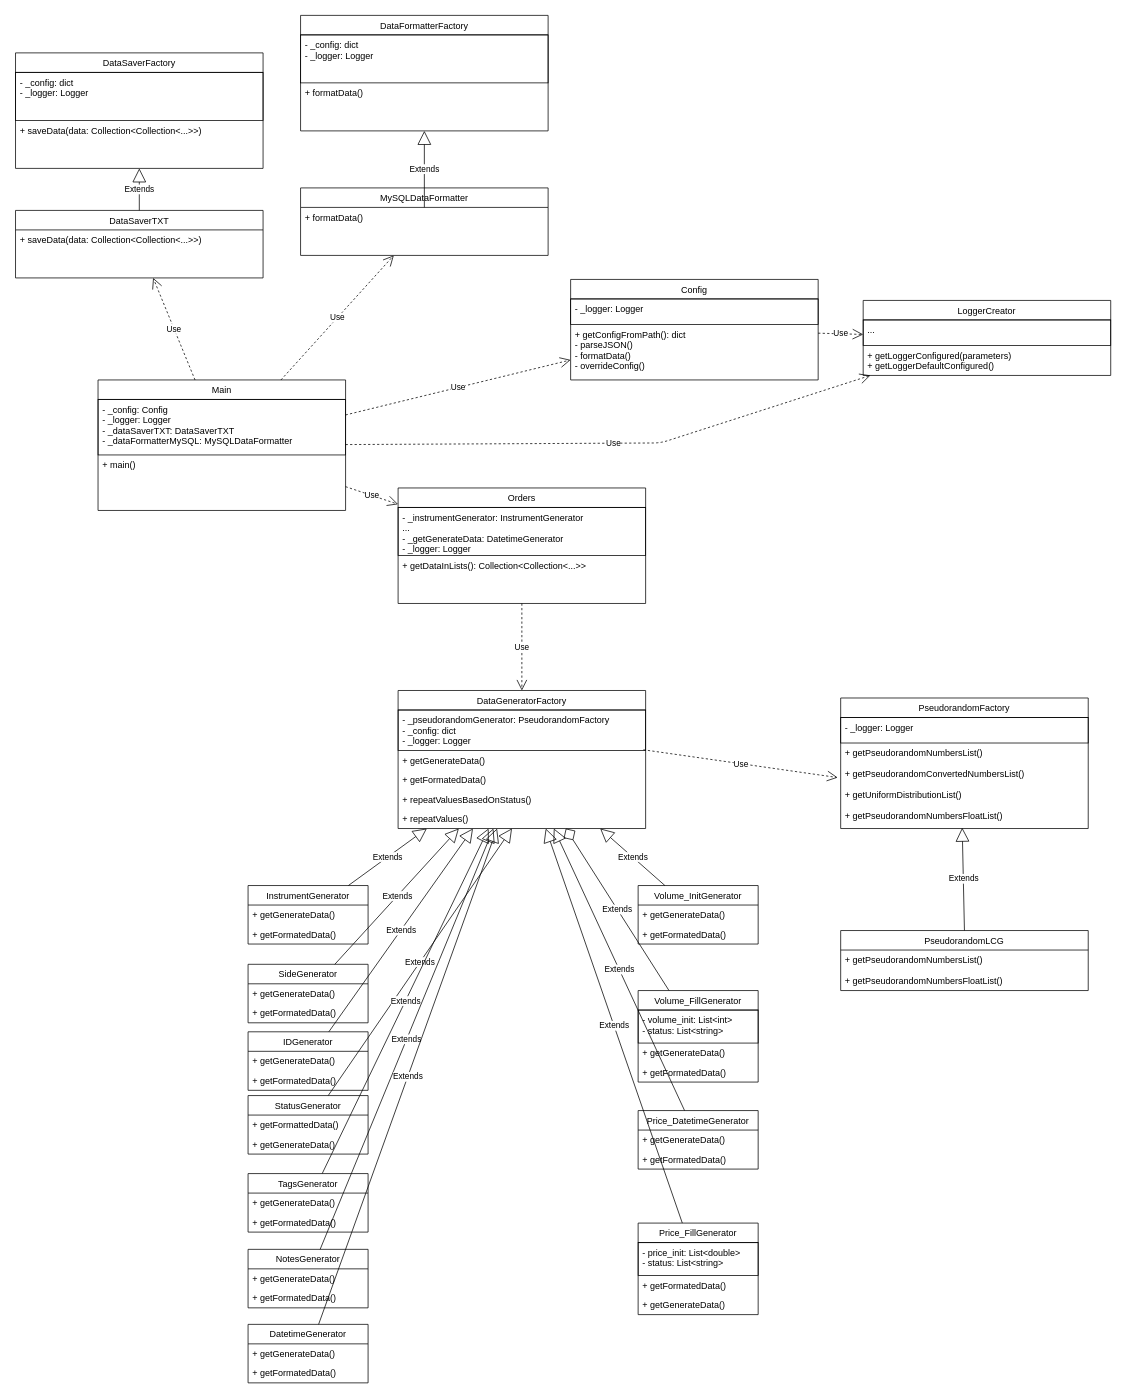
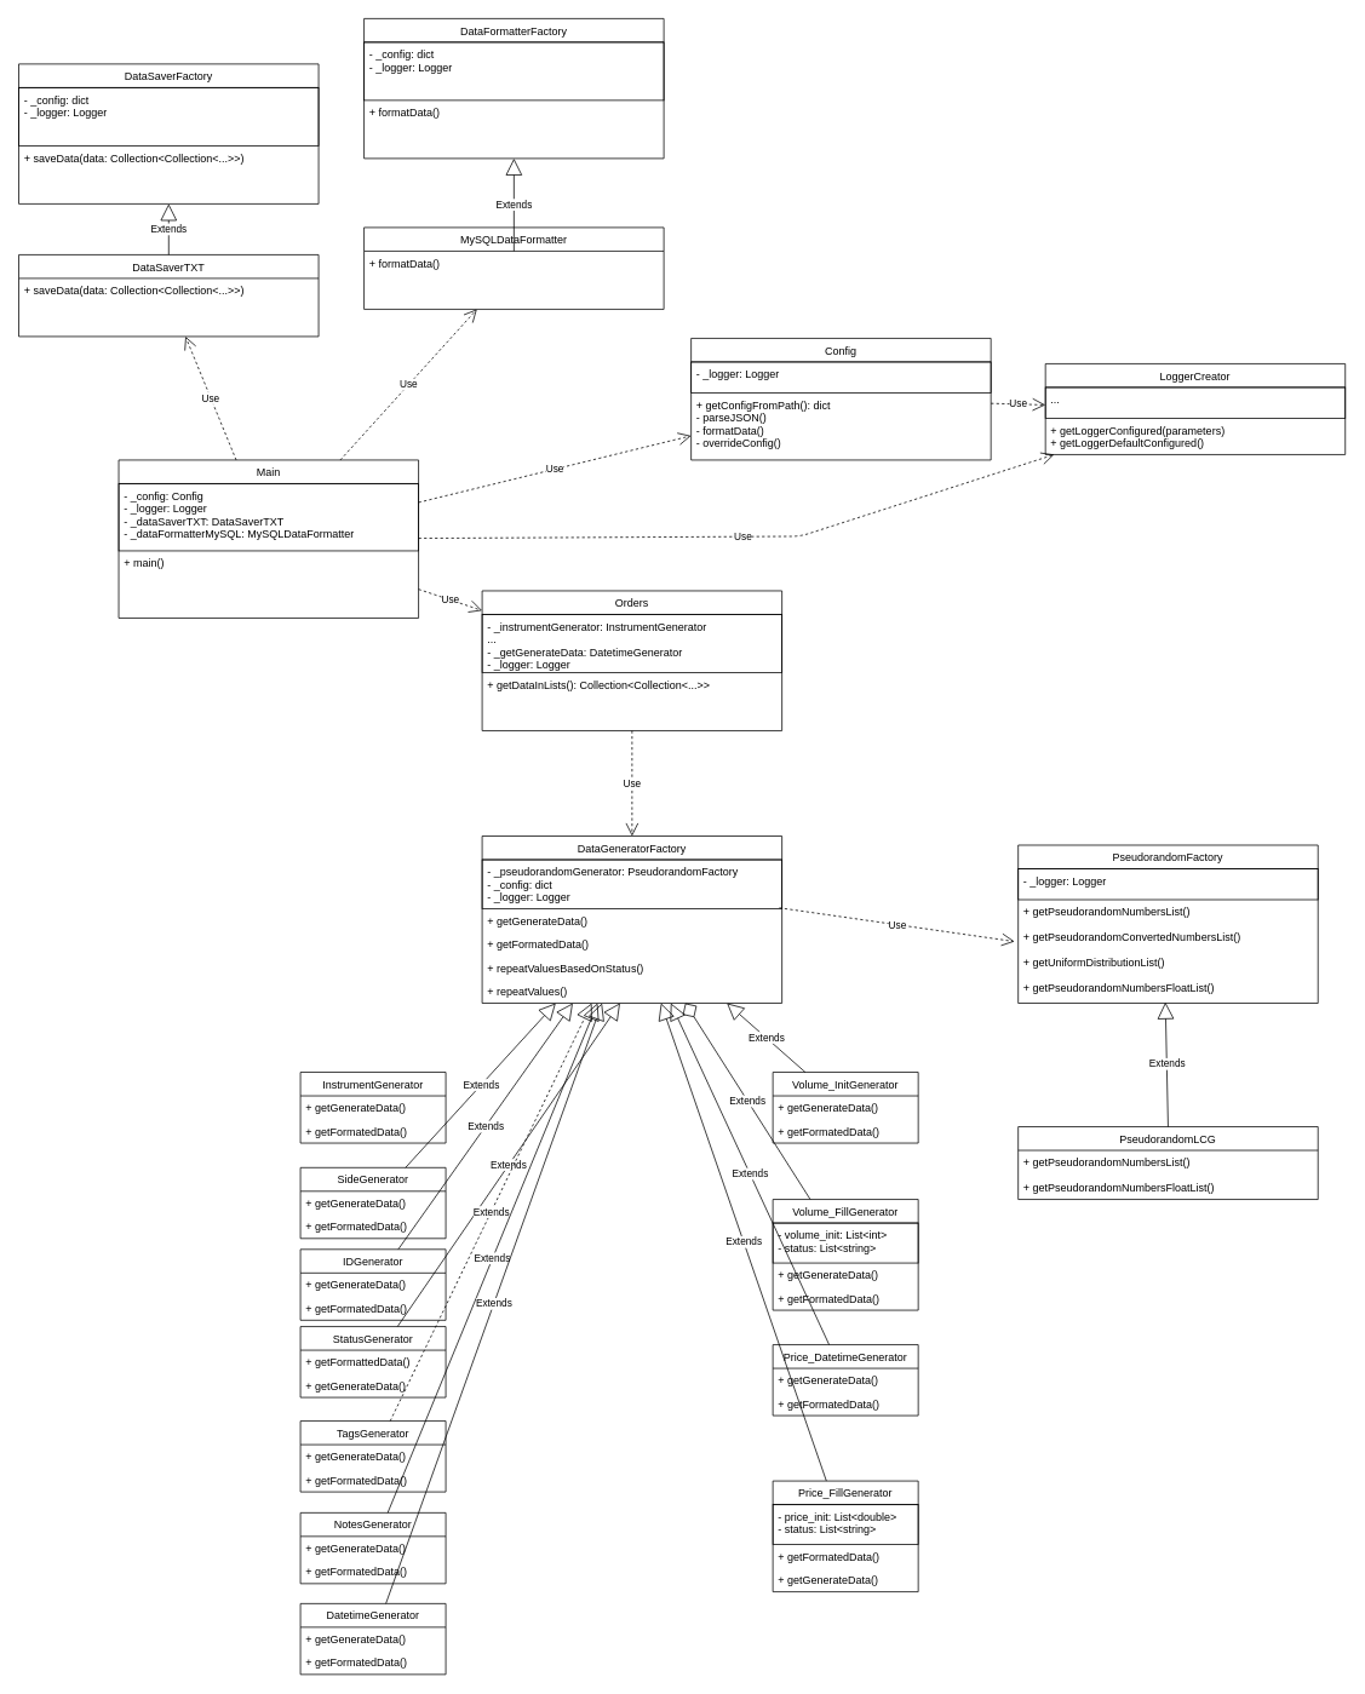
- <mxCell id="26" value="Extends" style="endArrow=block;endSize=16;endFill=0;html=1;" parent="1" source="2" target="5" edge="1"><mxGeometry x="0.002" width="160" relative="1" as="geometry"><mxPoint x="610" y="1300" as="sourcePoint" /><mxPoint x="770" y="1300" as="targetPoint" /><mxPoint as="offset" /></mxGeometry></mxCell>
- <mxCell id="30" value="Extends" style="endArrow=block;endSize=16;endFill=0;html=1;" parent="1" source="20" target="5" edge="1"><mxGeometry width="160" relative="1" as="geometry"><mxPoint x="530.32" y="1228.19" as="sourcePoint" /><mxPoint x="610" y="1130" as="targetPoint" /></mxGeometry></mxCell>
+ <mxCell id="30" value="Extends" style="endArrow=block;endSize=16;endFill=0;html=1;dashed=1;" parent="1" source="20" target="5" edge="1"><mxGeometry width="160" relative="1" as="geometry"><mxPoint x="530.32" y="1228.19" as="sourcePoint" /><mxPoint x="610" y="1130" as="targetPoint" /></mxGeometry></mxCell>
